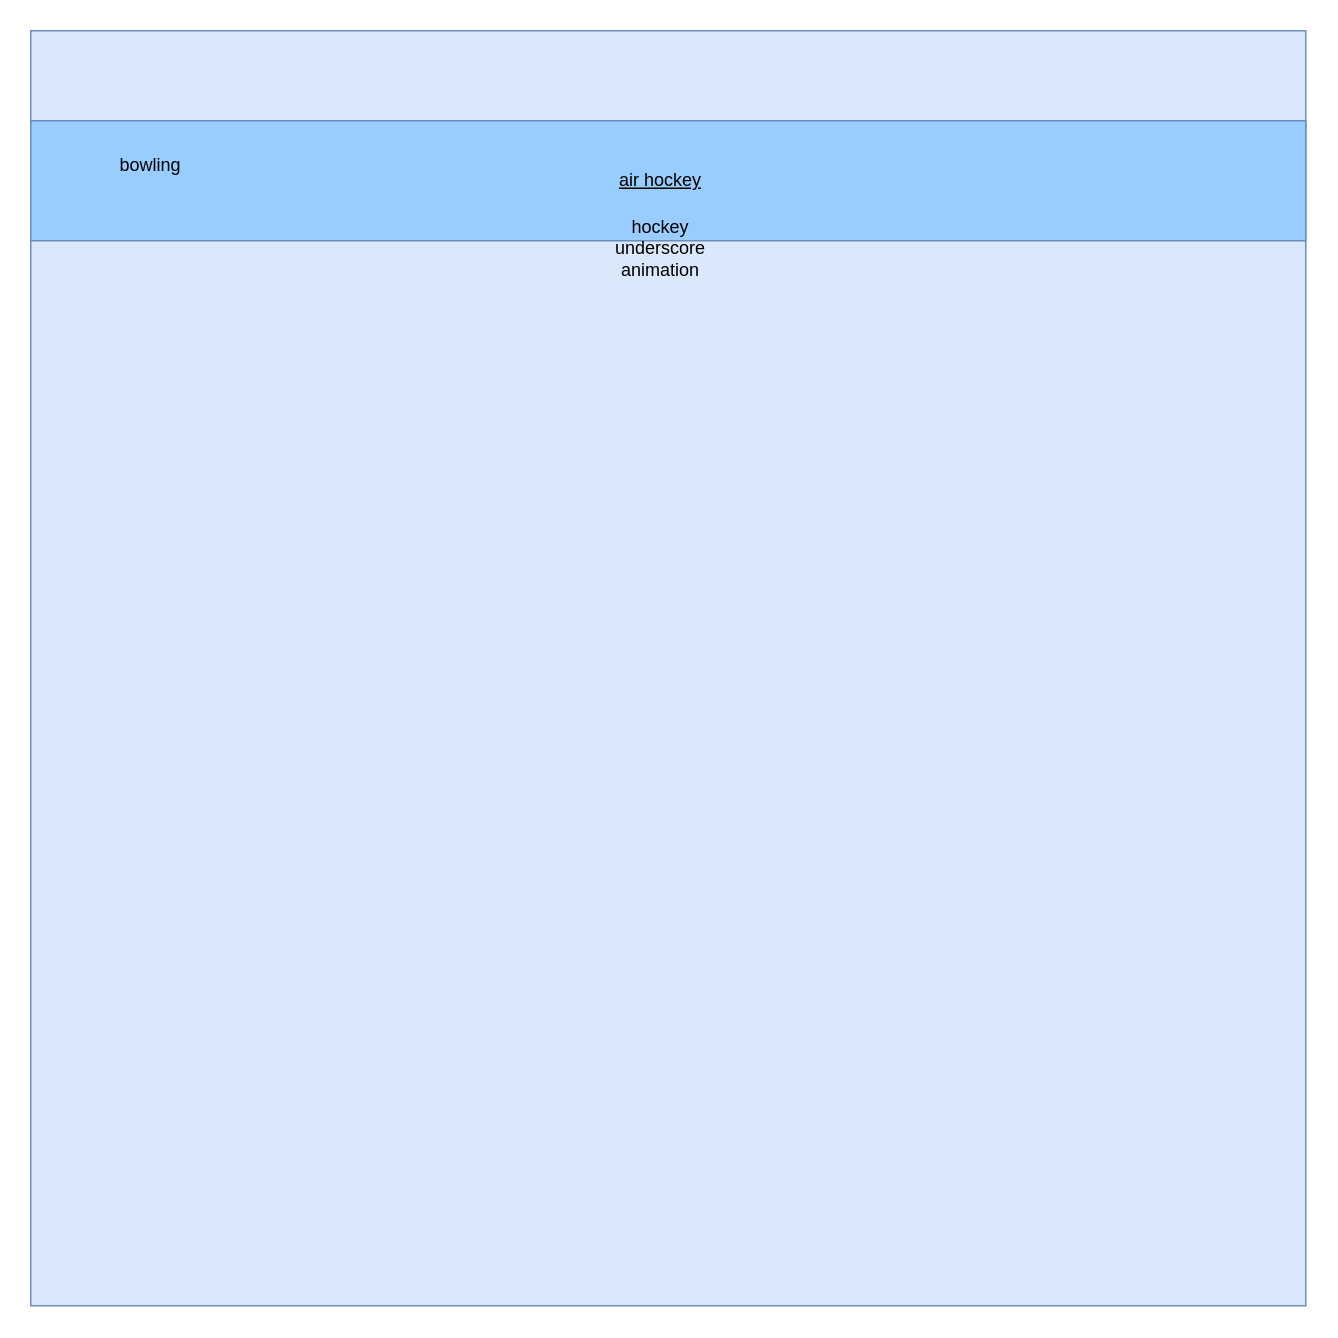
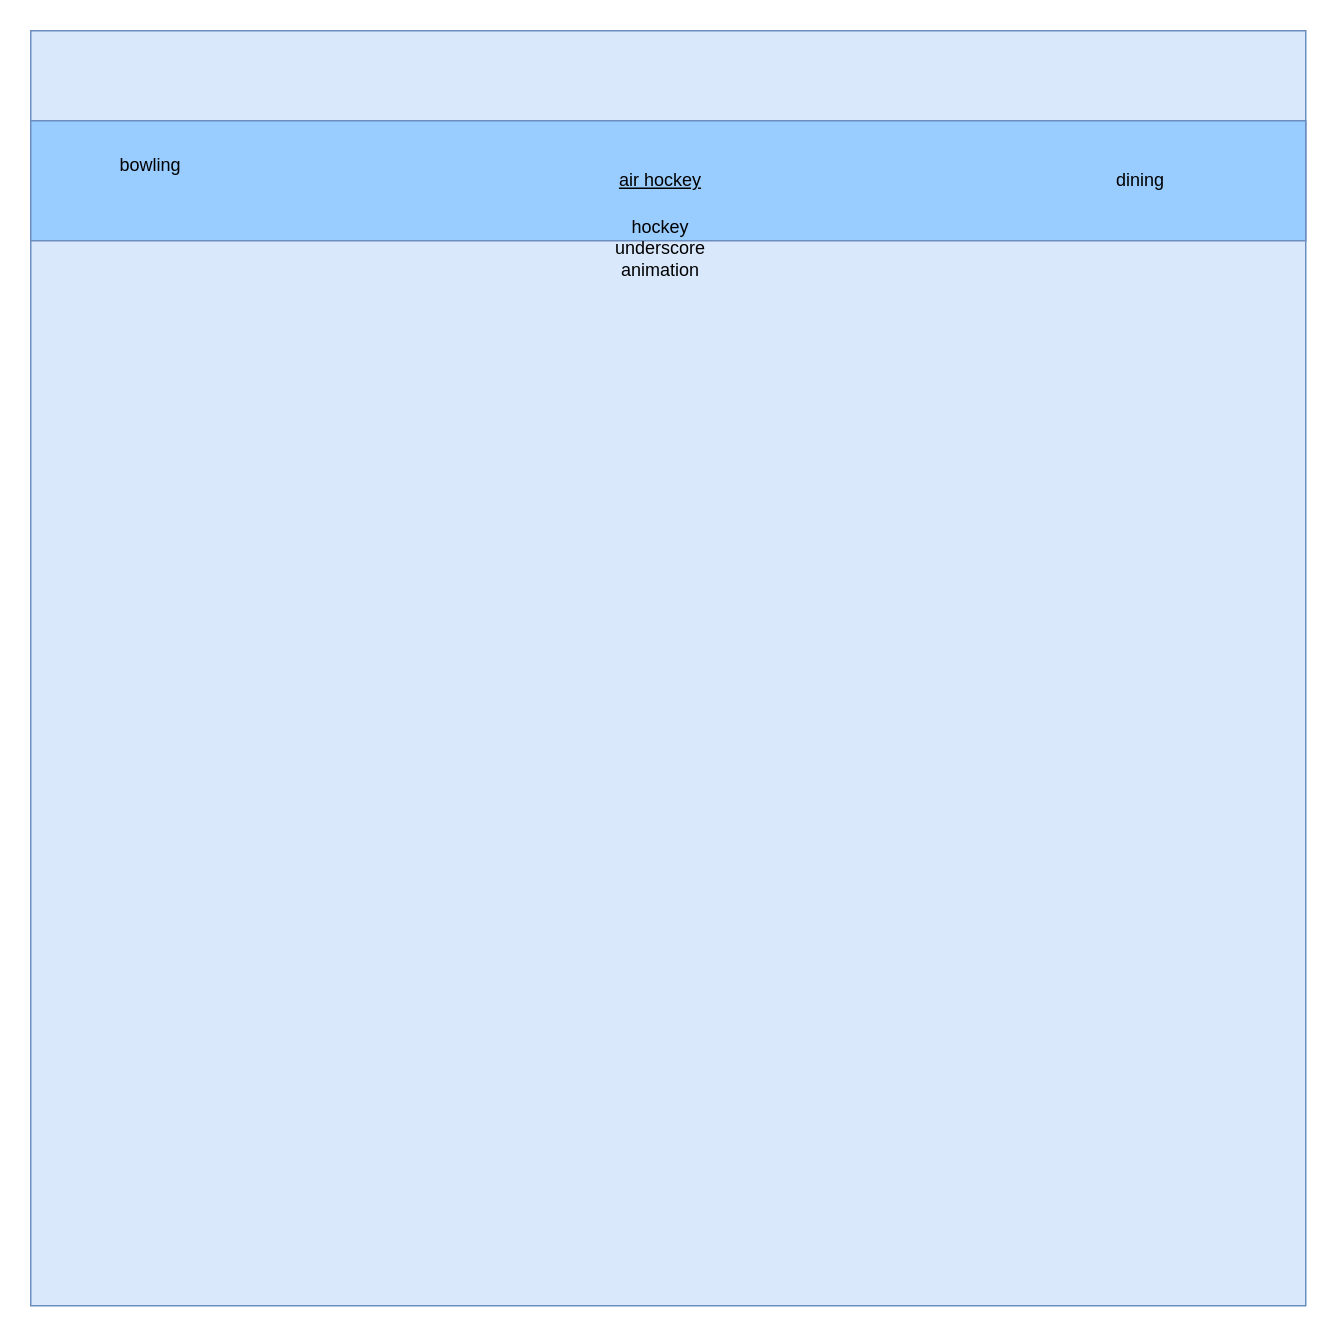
+ <mxCell id="8" value="dining" style="text;html=1;strokeColor=none;fillColor=none;align=center;verticalAlign=middle;whiteSpace=wrap;rounded=0;" parent="1" vertex="1"><mxGeometry x="730" y="105" width="60" height="30" as="geometry" /></mxCell>
